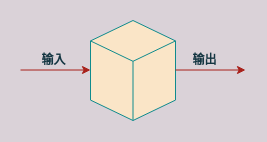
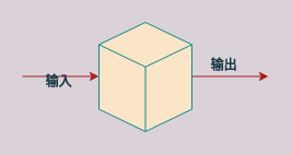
- <mxCell id="5" value="输入" style="text;html=1;resizable=0;autosize=1;align=center;verticalAlign=middle;points=[];fillColor=none;strokeColor=none;rounded=0;fontStyle=1;fontColor=#143642;" parent="1" vertex="1"><mxGeometry x="33" y="50" width="40" height="20" as="geometry" /></mxCell>
+ <mxCell id="5" value="输入" style="text;html=1;resizable=0;autosize=1;align=center;verticalAlign=middle;points=[];fillColor=none;strokeColor=none;rounded=0;fontStyle=1;fontColor=#143642;" parent="1" vertex="1"><mxGeometry x="33" y="65" width="40" height="20" as="geometry" /></mxCell>
